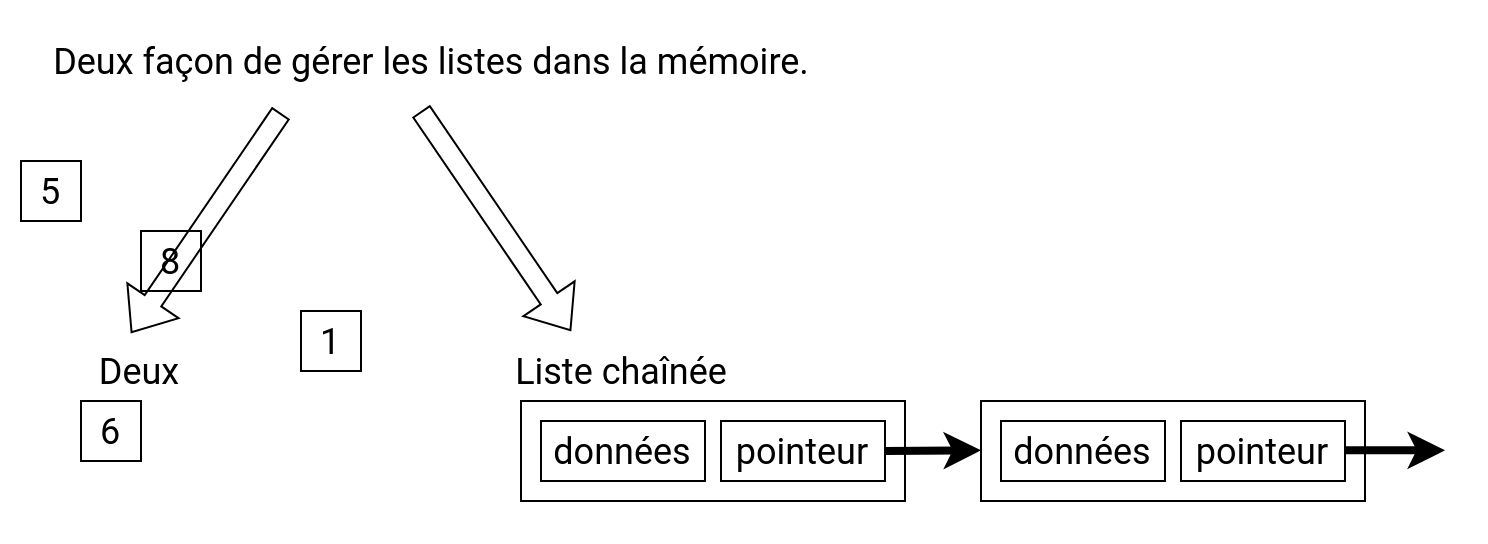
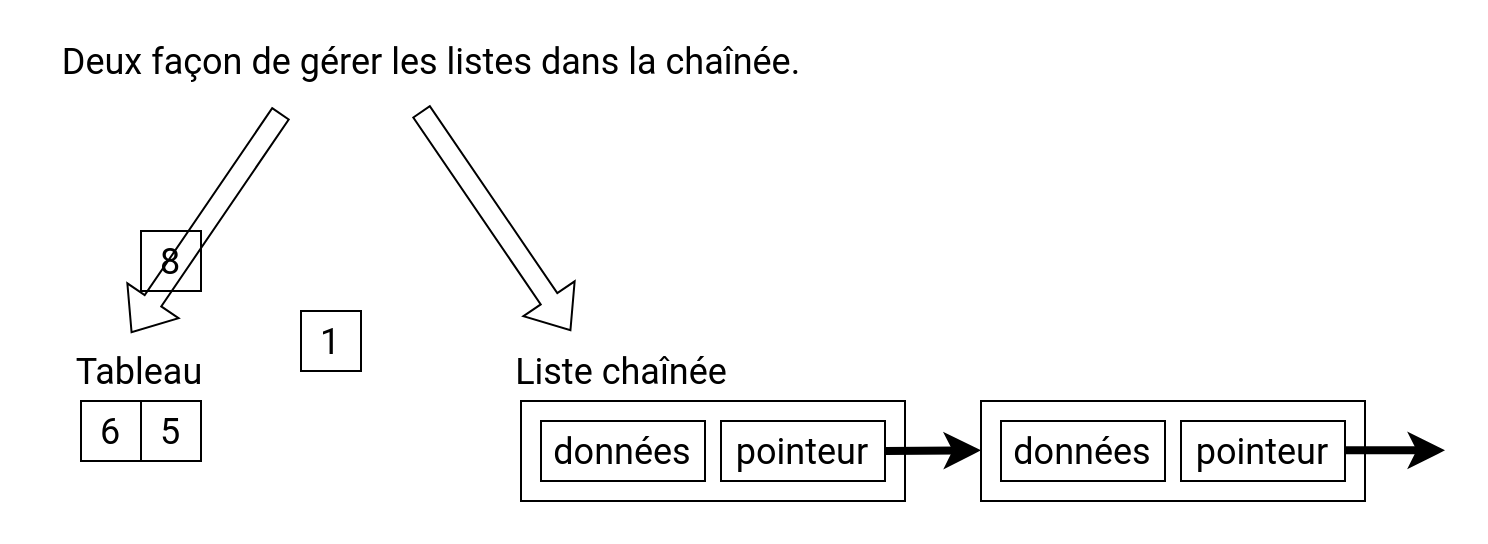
- <mxCell id="2" value="&lt;font data-font-src=&quot;https://fonts.googleapis.com/css?family=Roboto&quot; size=&quot;1&quot;&gt;&lt;span style=&quot;font-size: 18px&quot;&gt;Deux façon de gérer les listes dans la mémoire.&lt;/span&gt;&lt;/font&gt;" style="text;html=1;align=center;verticalAlign=middle;resizable=0;points=[];autosize=1;strokeColor=none;fillColor=none;fontFamily=Roboto;fontSource=https%3A%2F%2Ffonts.googleapis.com%2Fcss%3Ffamily%3DRoboto;" parent="1" vertex="1"><mxGeometry x="20" y="20" width="390" height="20" as="geometry" /></mxCell>
+ <mxCell id="2" value="&lt;font data-font-src=&quot;https://fonts.googleapis.com/css?family=Roboto&quot; size=&quot;1&quot;&gt;&lt;span style=&quot;font-size: 18px&quot;&gt;Deux façon de gérer les listes dans la chaînée.&lt;/span&gt;&lt;/font&gt;" style="text;html=1;align=center;verticalAlign=middle;resizable=0;points=[];autosize=1;strokeColor=none;fillColor=none;fontFamily=Roboto;fontSource=https%3A%2F%2Ffonts.googleapis.com%2Fcss%3Ffamily%3DRoboto;" parent="1" vertex="1"><mxGeometry x="20" y="20" width="390" height="20" as="geometry" /></mxCell>
- <mxCell id="4" value="&lt;font data-font-src=&quot;https://fonts.googleapis.com/css?family=Quicksand&quot;&gt;5&lt;/font&gt;" style="rounded=0;whiteSpace=wrap;html=1;fontSize=18;fontFamily=Roboto;fontSource=https%3A%2F%2Ffonts.googleapis.com%2Fcss%3Ffamily%3DRoboto;" parent="1" vertex="1"><mxGeometry x="10" y="80" width="30" height="30" as="geometry" /></mxCell>
+ <mxCell id="4" value="&lt;font data-font-src=&quot;https://fonts.googleapis.com/css?family=Quicksand&quot;&gt;5&lt;/font&gt;" style="rounded=0;whiteSpace=wrap;html=1;fontSize=18;fontFamily=Roboto;fontSource=https%3A%2F%2Ffonts.googleapis.com%2Fcss%3Ffamily%3DRoboto;" parent="1" vertex="1"><mxGeometry x="70" y="200" width="30" height="30" as="geometry" /></mxCell>
- <mxCell id="7" value="&lt;font data-font-src=&quot;https://fonts.googleapis.com/css?family=Quicksand&quot;&gt;Deux&lt;/font&gt;" style="text;html=1;align=center;verticalAlign=middle;resizable=0;points=[];autosize=1;strokeColor=none;fillColor=none;fontSize=18;fontFamily=Roboto;fontSource=https%3A%2F%2Ffonts.googleapis.com%2Fcss%3Ffamily%3DRoboto;" parent="1" vertex="1"><mxGeometry x="29" y="170" width="80" height="30" as="geometry" /></mxCell>
+ <mxCell id="7" value="&lt;font data-font-src=&quot;https://fonts.googleapis.com/css?family=Quicksand&quot;&gt;Tableau&lt;/font&gt;" style="text;html=1;align=center;verticalAlign=middle;resizable=0;points=[];autosize=1;strokeColor=none;fillColor=none;fontSize=18;fontFamily=Roboto;fontSource=https%3A%2F%2Ffonts.googleapis.com%2Fcss%3Ffamily%3DRoboto;" parent="1" vertex="1"><mxGeometry x="29" y="170" width="80" height="30" as="geometry" /></mxCell>
